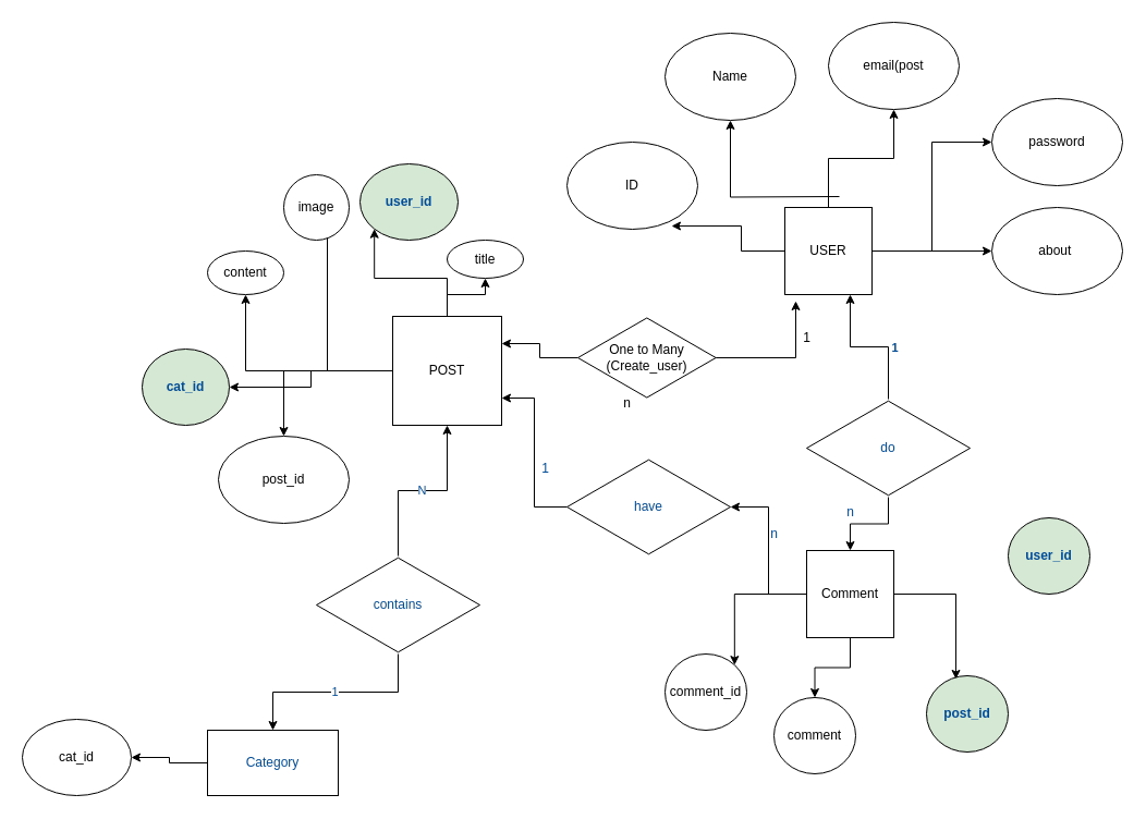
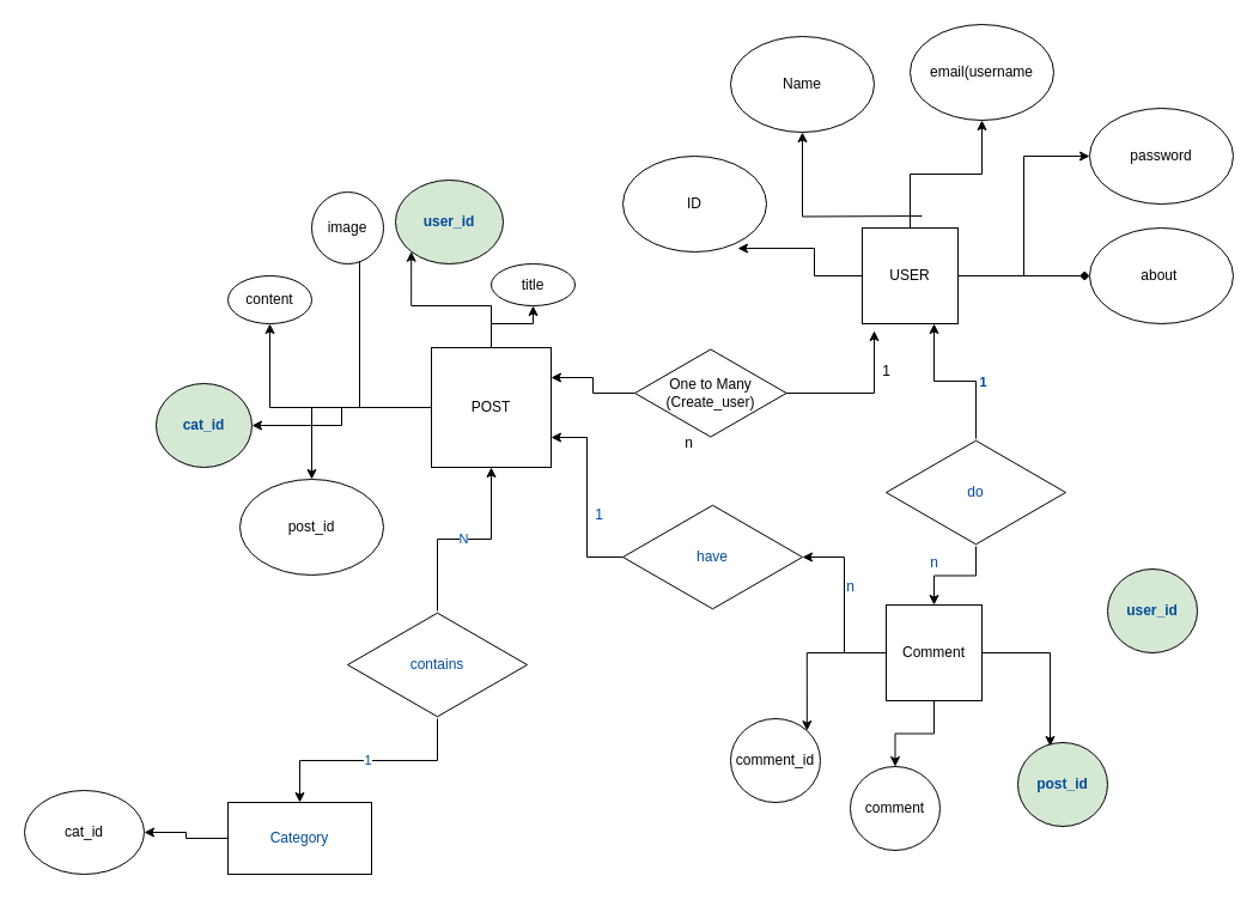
- <mxCell id="11" value="email(post" style="ellipse;whiteSpace=wrap;html=1;" vertex="1" parent="1"><mxGeometry x="760" y="20" width="120" height="80" as="geometry" /></mxCell>
+ <mxCell id="11" value="email(username" style="ellipse;whiteSpace=wrap;html=1;" vertex="1" parent="1"><mxGeometry x="760" y="20" width="120" height="80" as="geometry" /></mxCell>
- <mxCell id="6" style="edgeStyle=orthogonalEdgeStyle;rounded=0;orthogonalLoop=1;jettySize=auto;html=1;" edge="1" parent="1" source="7" target="12"><mxGeometry relative="1" as="geometry" /></mxCell>
+ <mxCell id="6" style="edgeStyle=orthogonalEdgeStyle;rounded=0;orthogonalLoop=1;jettySize=auto;html=1;endArrow=diamond;" edge="1" parent="1" source="7" target="12"><mxGeometry relative="1" as="geometry" /></mxCell>
